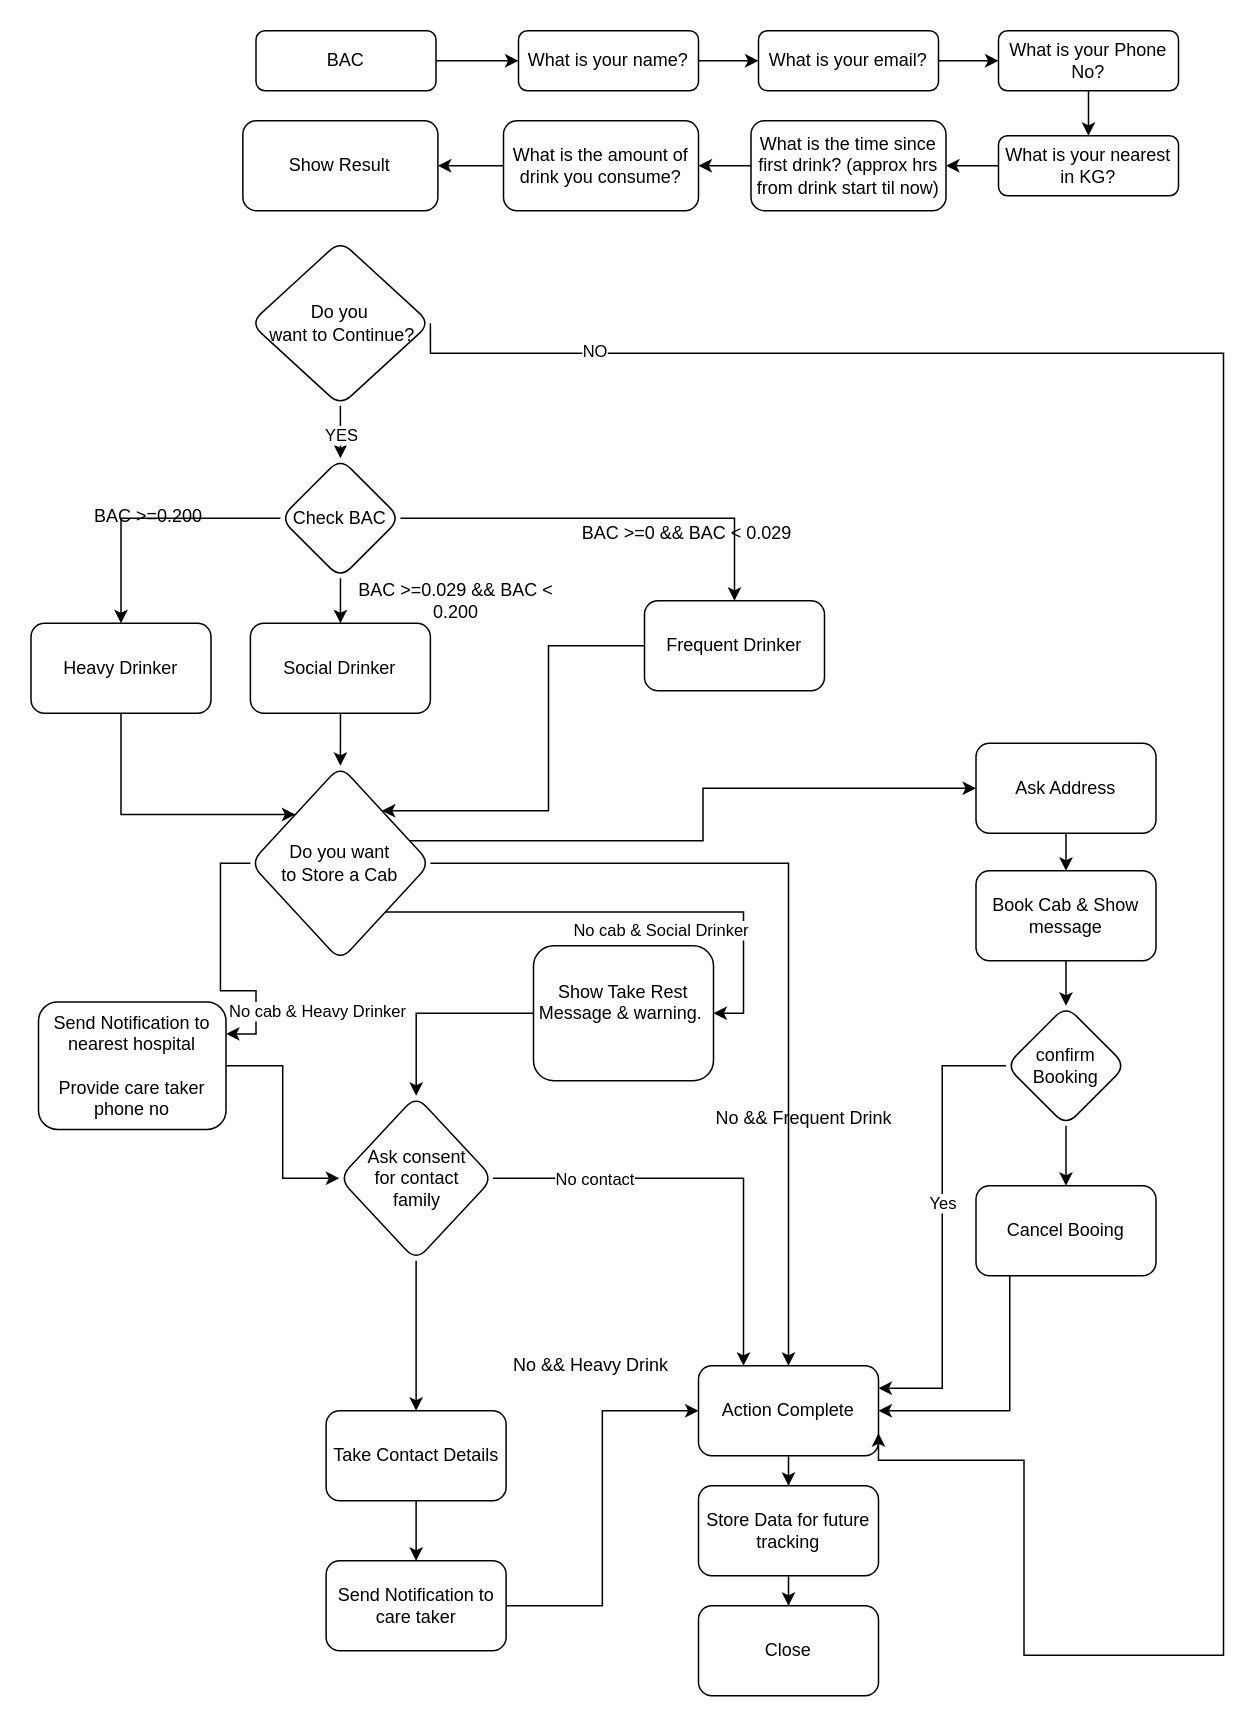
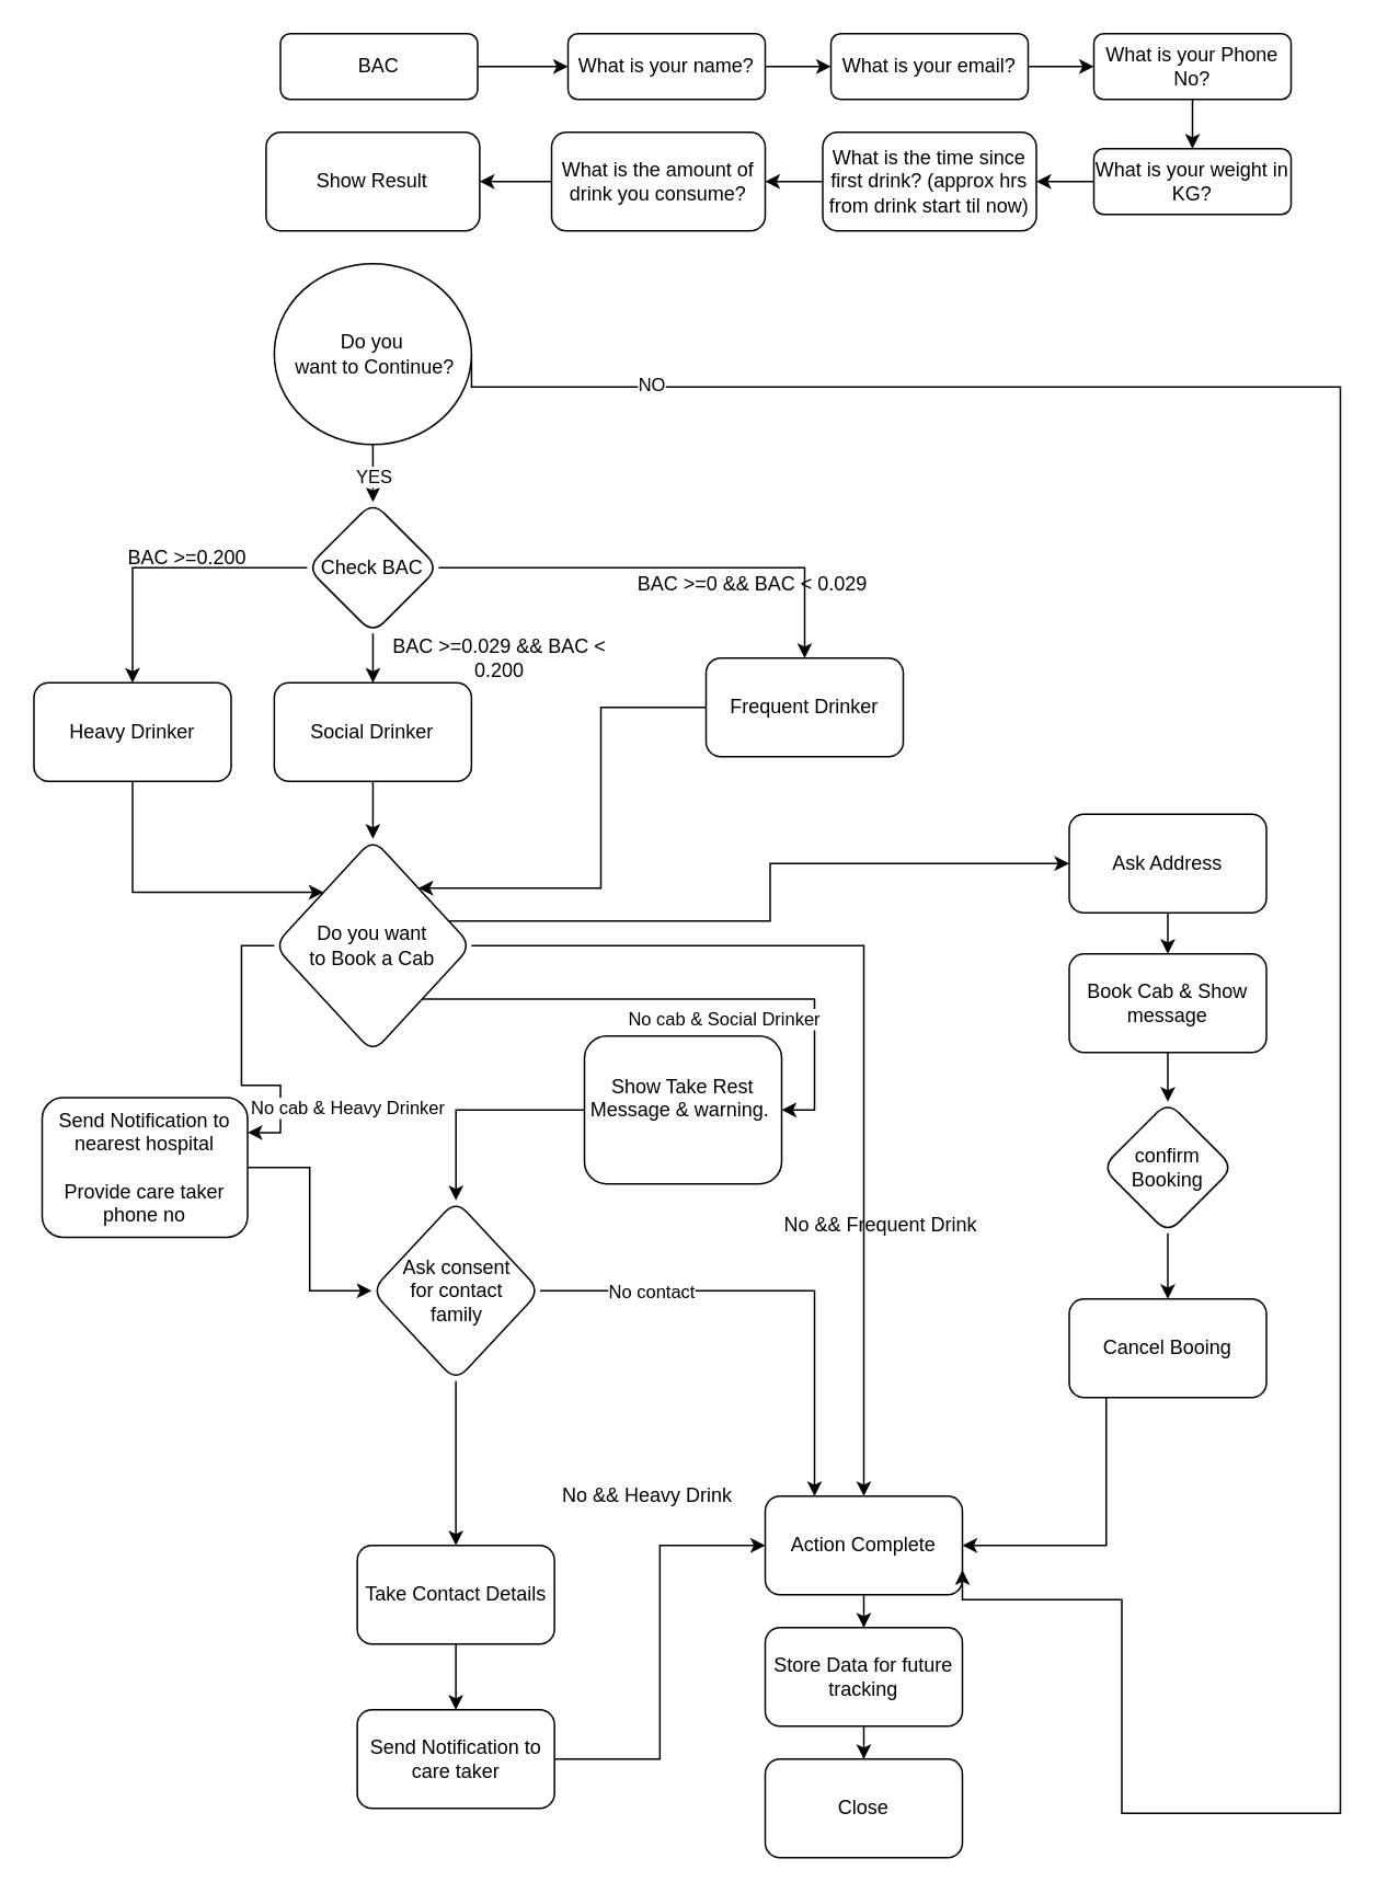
- <mxCell id="11" value="What is your nearest in KG?" style="rounded=1;whiteSpace=wrap;html=1;fontSize=12;glass=0;strokeWidth=1;shadow=0;" parent="1" vertex="1"><mxGeometry x="665" y="90" width="120" height="40" as="geometry" /></mxCell>
+ <mxCell id="11" value="What is your weight in KG?" style="rounded=1;whiteSpace=wrap;html=1;fontSize=12;glass=0;strokeWidth=1;shadow=0;" parent="1" vertex="1"><mxGeometry x="665" y="90" width="120" height="40" as="geometry" /></mxCell>
- <mxCell id="53" value="Do you&lt;br&gt;&amp;nbsp;want to Continue?" style="rhombus;whiteSpace=wrap;html=1;rounded=1;glass=0;strokeWidth=1;shadow=0;" vertex="1" parent="1"><mxGeometry x="166.25" y="160" width="120" height="110" as="geometry" /></mxCell>
+ <mxCell id="53" value="Do you&lt;br&gt;&amp;nbsp;want to Continue?" style="ellipse;whiteSpace=wrap;html=1;glass=0;strokeWidth=1;shadow=0;" vertex="1" parent="1"><mxGeometry x="166.25" y="160" width="120" height="110" as="geometry" /></mxCell>
- <mxCell id="70" value="BAC &amp;gt;=0.200" style="text;html=1;strokeColor=none;fillColor=none;align=center;verticalAlign=middle;whiteSpace=wrap;rounded=0;" vertex="1" parent="1"><mxGeometry x="26.25" y="329" width="145" height="30" as="geometry" /></mxCell>
+ <mxCell id="70" value="BAC &amp;gt;=0.200" style="text;html=1;strokeColor=none;fillColor=none;align=center;verticalAlign=middle;whiteSpace=wrap;rounded=0;" vertex="1" parent="1"><mxGeometry x="41.25" y="324" width="145" height="30" as="geometry" /></mxCell>
- <mxCell id="30" value="Do you want &lt;br&gt;to Store a Cab" style="rhombus;whiteSpace=wrap;html=1;rounded=1;glass=0;strokeWidth=1;shadow=0;" parent="1" vertex="1"><mxGeometry x="166.25" y="510" width="120" height="130" as="geometry" /></mxCell>
+ <mxCell id="30" value="Do you want &lt;br&gt;to Book a Cab" style="rhombus;whiteSpace=wrap;html=1;rounded=1;glass=0;strokeWidth=1;shadow=0;" parent="1" vertex="1"><mxGeometry x="166.25" y="510" width="120" height="130" as="geometry" /></mxCell>
- <mxCell id="55" style="edgeStyle=orthogonalEdgeStyle;rounded=0;orthogonalLoop=1;jettySize=auto;html=1;entryX=1;entryY=0.25;entryDx=0;entryDy=0;" edge="1" parent="1" source="58" target="35"><mxGeometry relative="1" as="geometry" /></mxCell>
- <mxCell id="56" value="Yes" style="edgeLabel;html=1;align=center;verticalAlign=middle;resizable=0;points=[];" vertex="1" connectable="0" parent="55"><mxGeometry x="-0.108" relative="1" as="geometry"><mxPoint as="offset" /></mxGeometry></mxCell>
